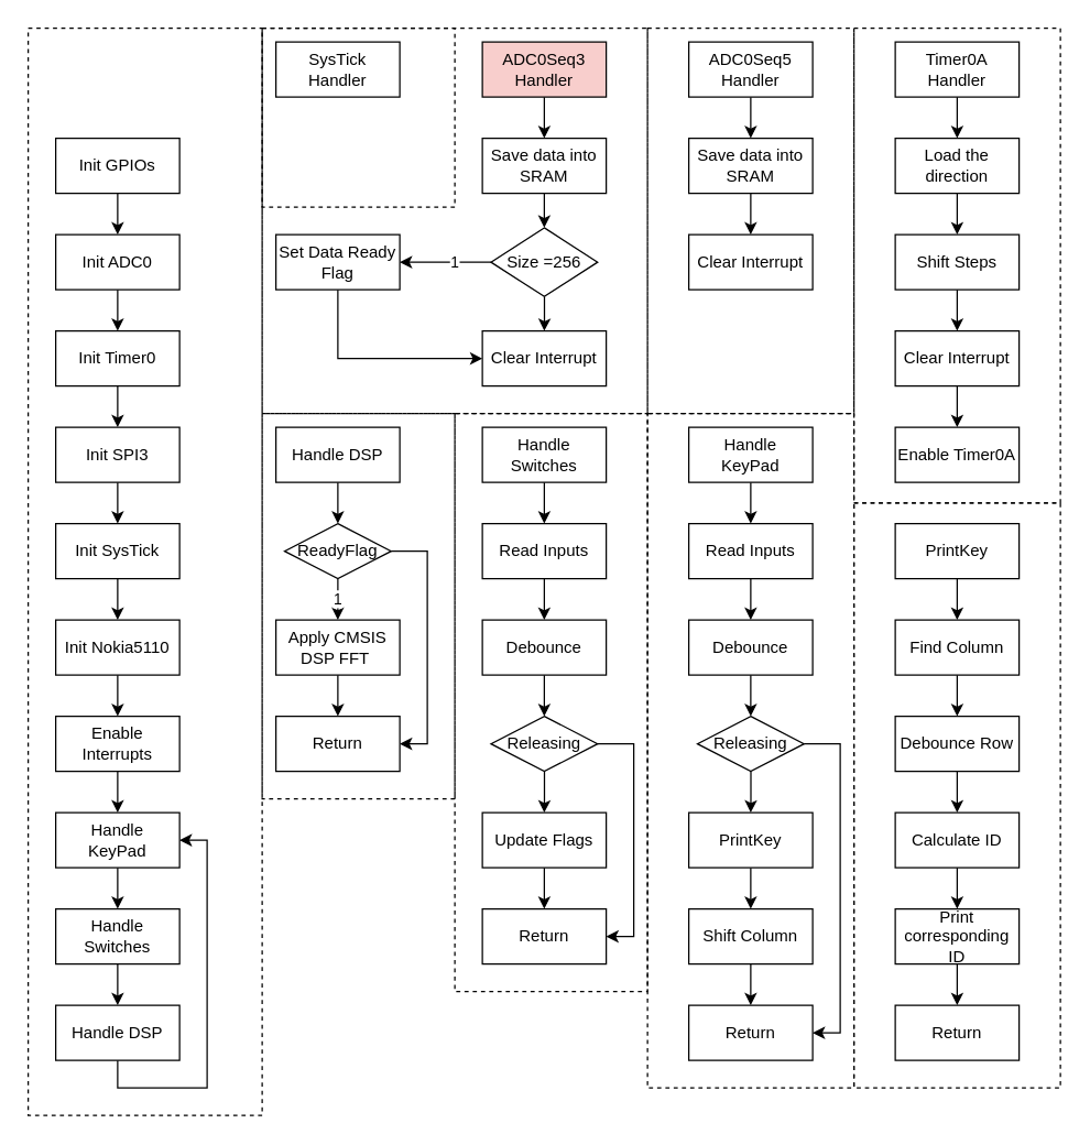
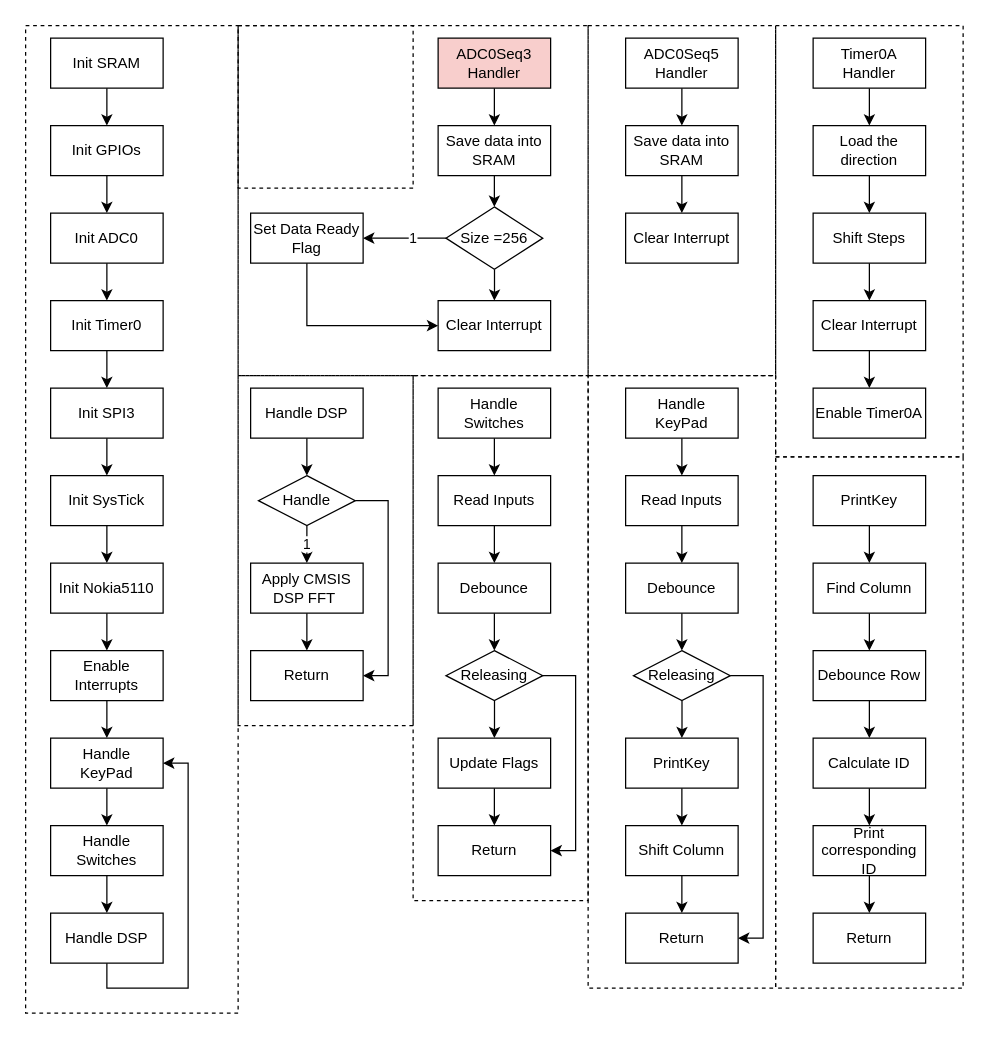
+ <mxCell id="3" value="Init SRAM" style="rounded=0;whiteSpace=wrap;html=1;" vertex="1" parent="1"><mxGeometry x="40" y="30" width="90" height="40" as="geometry" /></mxCell>
- <mxCell id="26" value="SysTick &lt;br&gt;Handler" style="rounded=0;whiteSpace=wrap;html=1;" vertex="1" parent="1"><mxGeometry x="200" y="30" width="90" height="40" as="geometry" /></mxCell>
+ <mxCell id="2" style="edgeStyle=orthogonalEdgeStyle;rounded=0;orthogonalLoop=1;jettySize=auto;html=1;entryX=0.5;entryY=0;entryDx=0;entryDy=0;" edge="1" parent="1" source="3" target="5"><mxGeometry relative="1" as="geometry" /></mxCell>
- <mxCell id="55" value="ReadyFlag" style="rhombus;whiteSpace=wrap;html=1;" vertex="1" parent="1"><mxGeometry x="206.25" y="380" width="77.5" height="40" as="geometry" /></mxCell>
+ <mxCell id="55" value="Handle" style="rhombus;whiteSpace=wrap;html=1;" vertex="1" parent="1"><mxGeometry x="206.25" y="380" width="77.5" height="40" as="geometry" /></mxCell>
